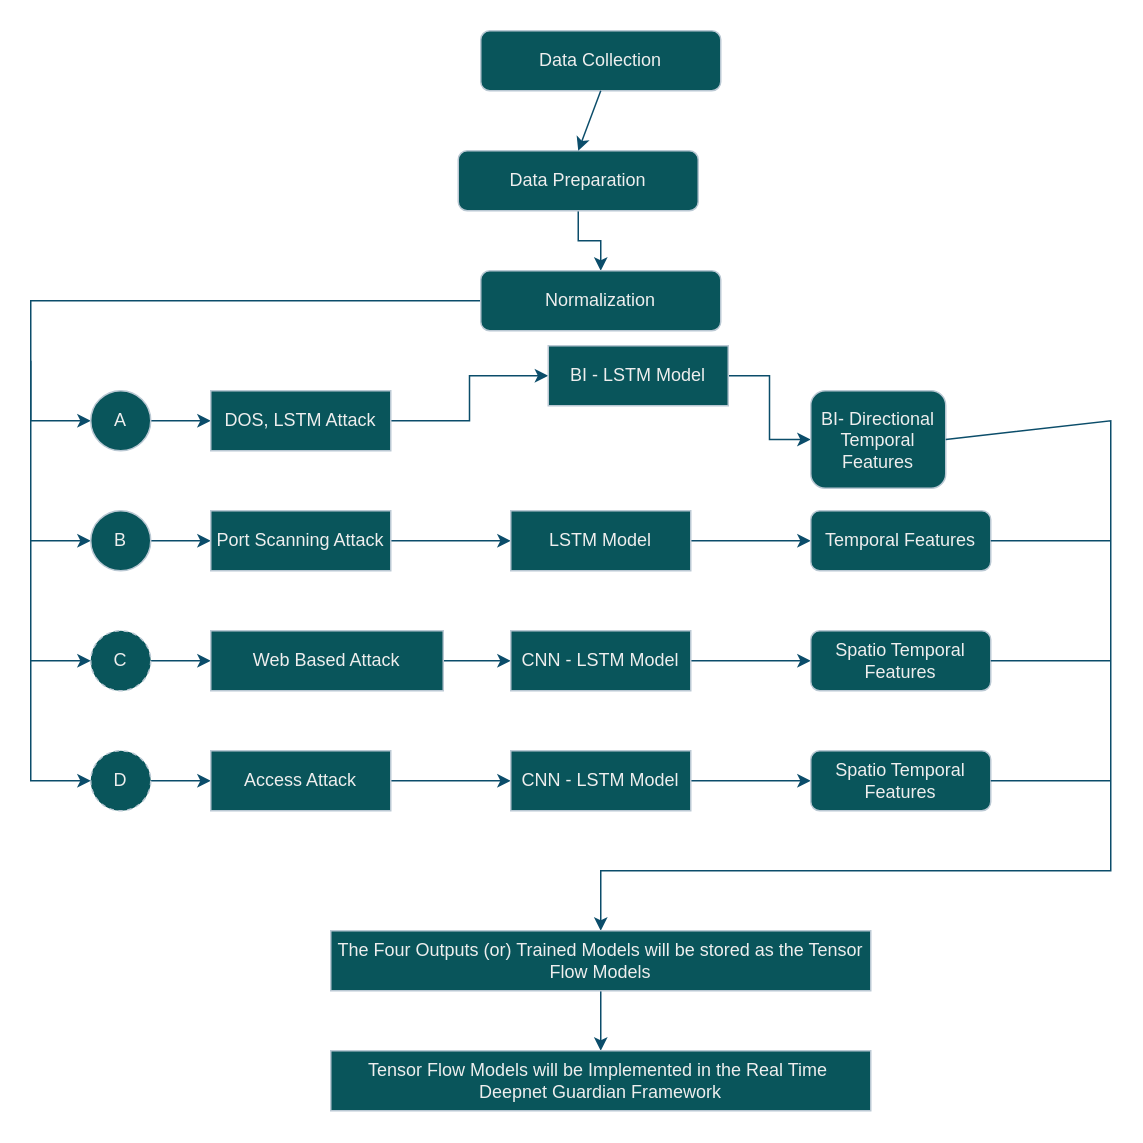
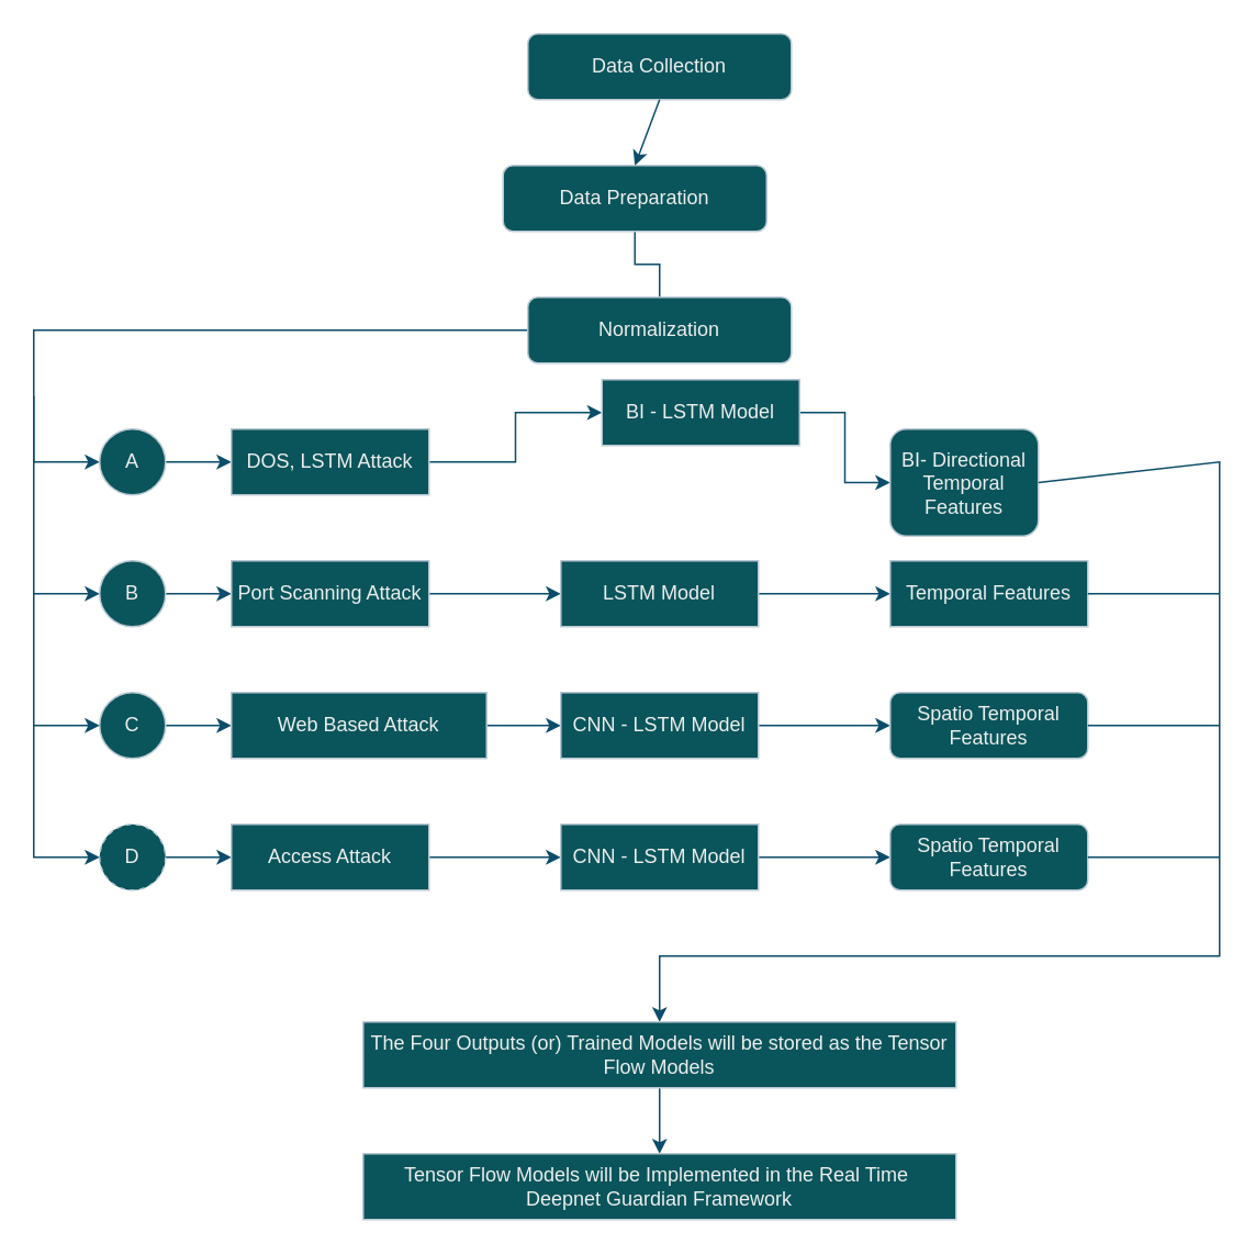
- <mxCell id="3" value="" style="edgeStyle=orthogonalEdgeStyle;rounded=0;orthogonalLoop=1;jettySize=auto;html=1;labelBackgroundColor=none;strokeColor=#0B4D6A;fontColor=default;" edge="1" parent="1" source="4" target="6"><mxGeometry relative="1" as="geometry" /></mxCell>
+ <mxCell id="3" value="" style="edgeStyle=orthogonalEdgeStyle;rounded=0;orthogonalLoop=1;jettySize=auto;html=1;labelBackgroundColor=none;strokeColor=#0B4D6A;fontColor=default;endArrow=none;" edge="1" parent="1" source="4" target="6"><mxGeometry relative="1" as="geometry" /></mxCell>
- <mxCell id="36" value="Temporal Features" style="rounded=1;whiteSpace=wrap;html=1;labelBackgroundColor=none;fillColor=#09555B;strokeColor=#BAC8D3;fontColor=#EEEEEE;" vertex="1" parent="1"><mxGeometry x="540" y="340" width="120" height="40" as="geometry" /></mxCell>
+ <mxCell id="36" value="Temporal Features" style="whiteSpace=wrap;html=1;labelBackgroundColor=none;fillColor=#09555B;strokeColor=#BAC8D3;fontColor=#EEEEEE;rounded=0;" vertex="1" parent="1"><mxGeometry x="540" y="340" width="120" height="40" as="geometry" /></mxCell>
- <mxCell id="13" value="C" style="ellipse;whiteSpace=wrap;html=1;aspect=fixed;labelBackgroundColor=none;fillColor=#09555B;strokeColor=#BAC8D3;fontColor=#EEEEEE;dashed=1;" vertex="1" parent="1"><mxGeometry x="60" y="420" width="40" height="40" as="geometry" /></mxCell>
+ <mxCell id="13" value="C" style="ellipse;whiteSpace=wrap;html=1;aspect=fixed;labelBackgroundColor=none;fillColor=#09555B;strokeColor=#BAC8D3;fontColor=#EEEEEE;" vertex="1" parent="1"><mxGeometry x="60" y="420" width="40" height="40" as="geometry" /></mxCell>
